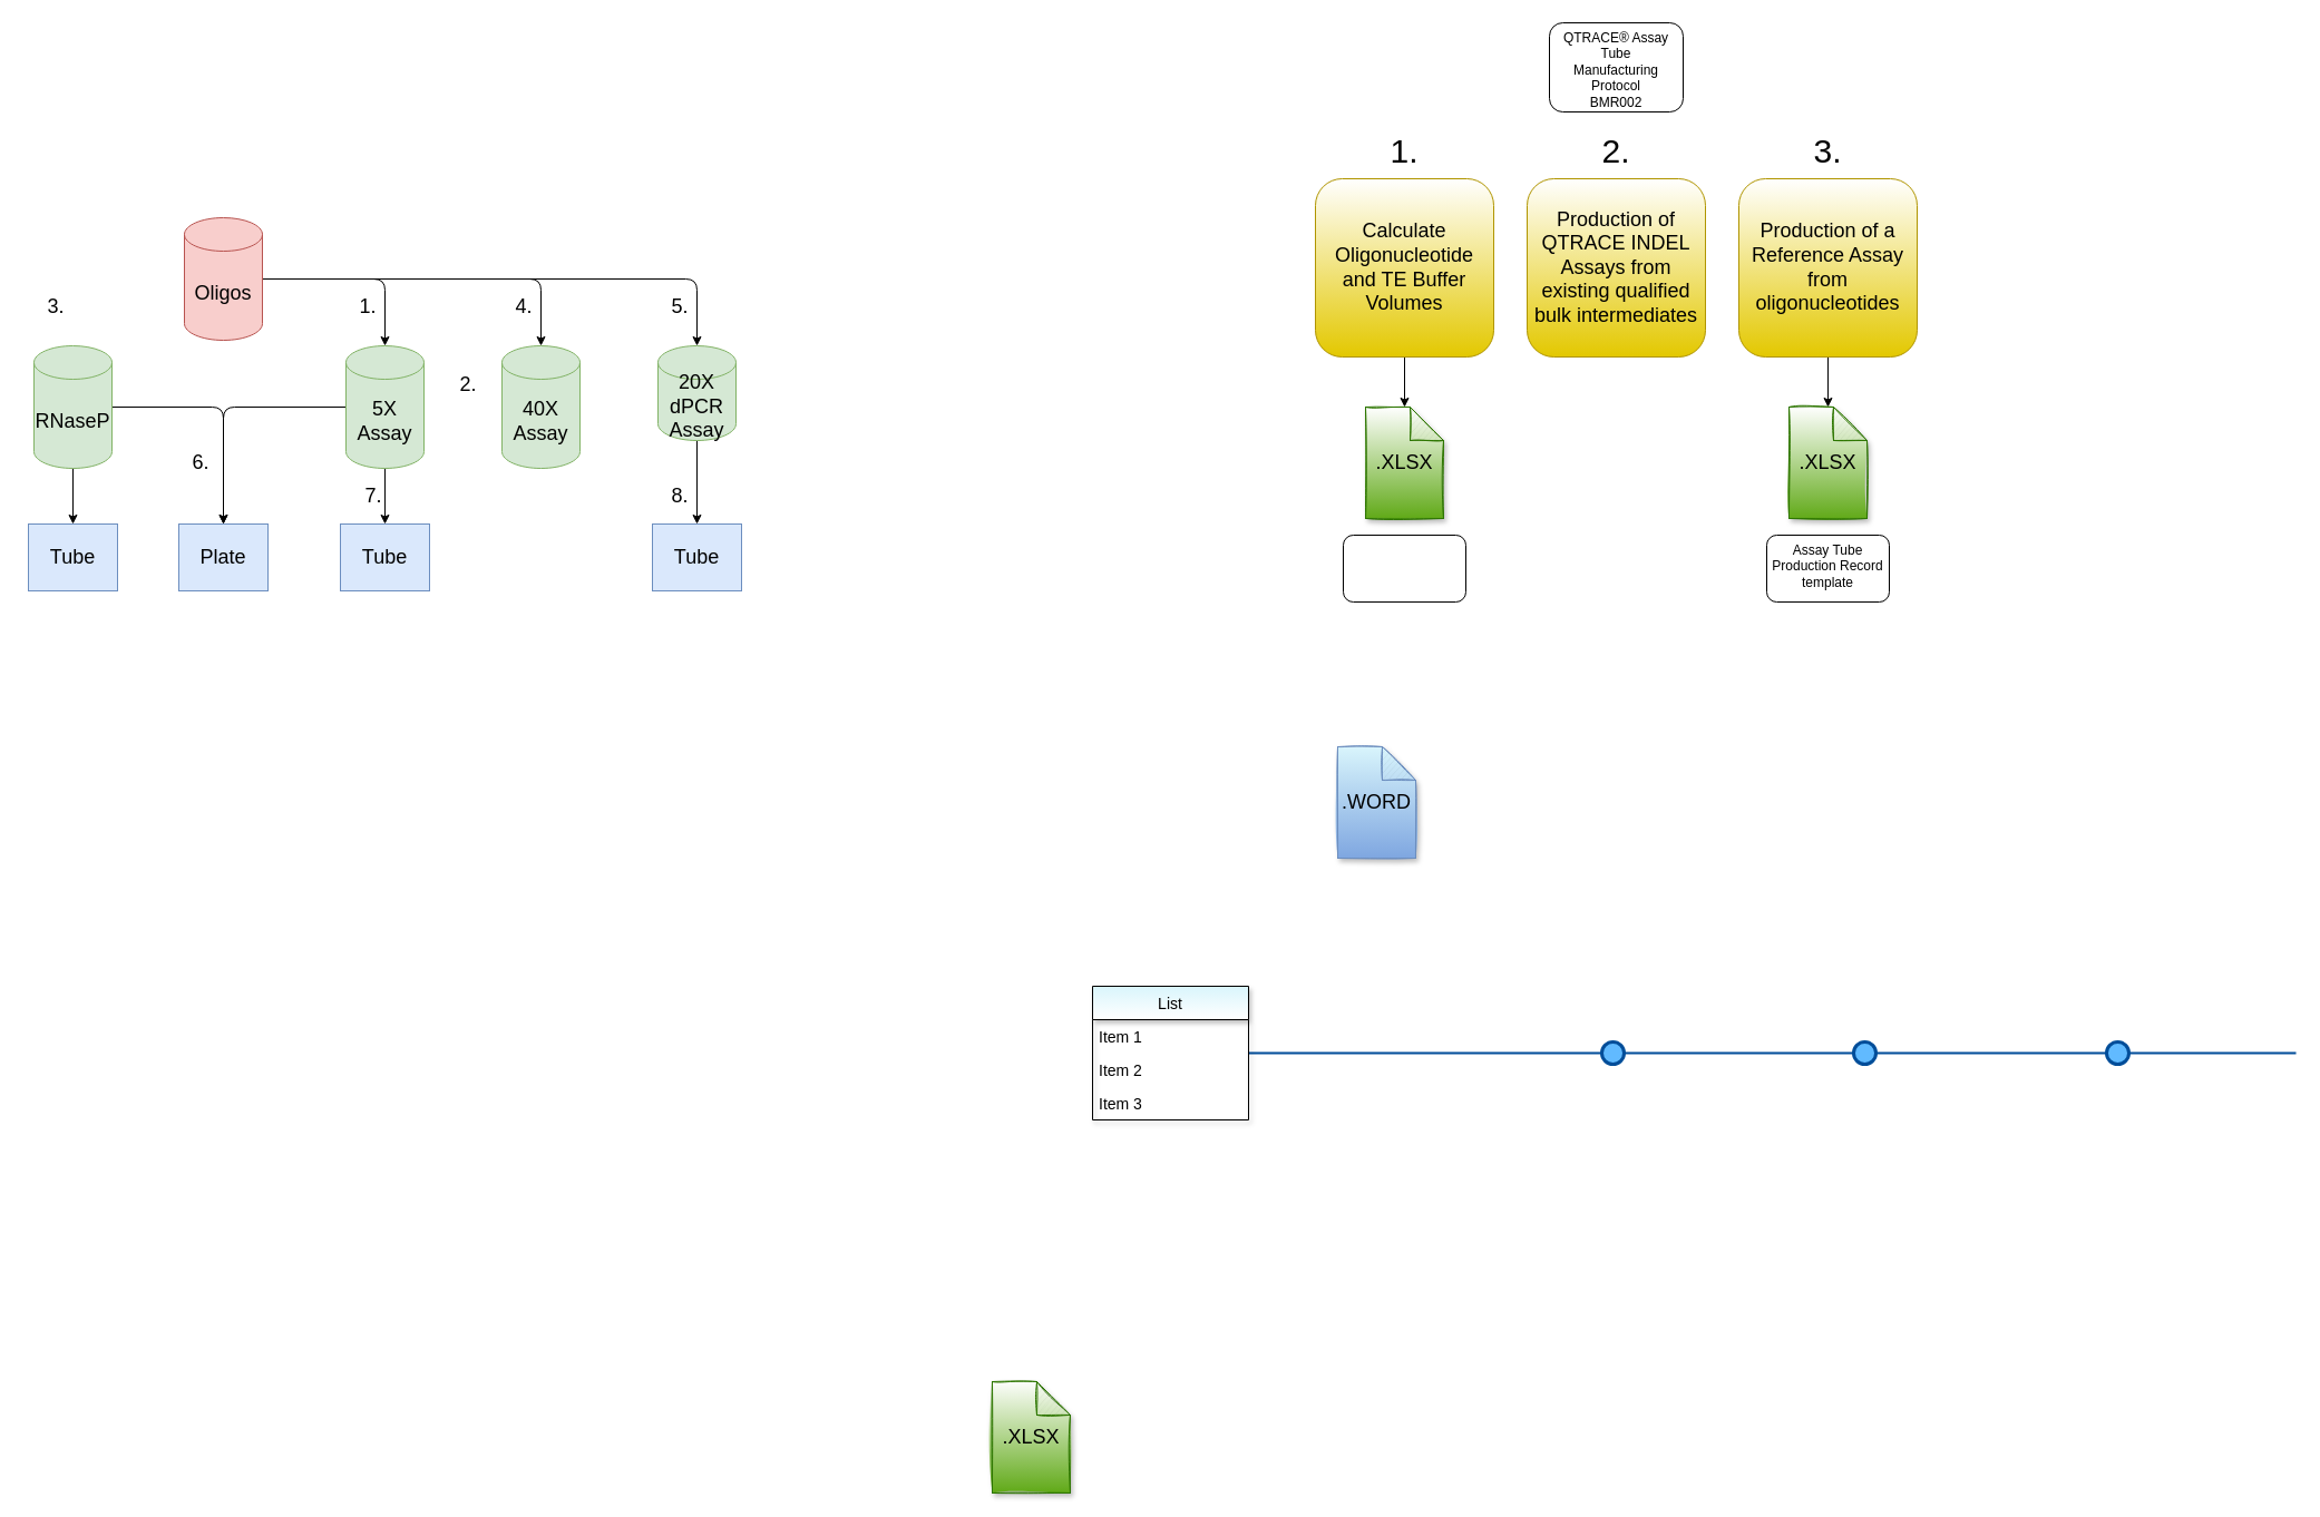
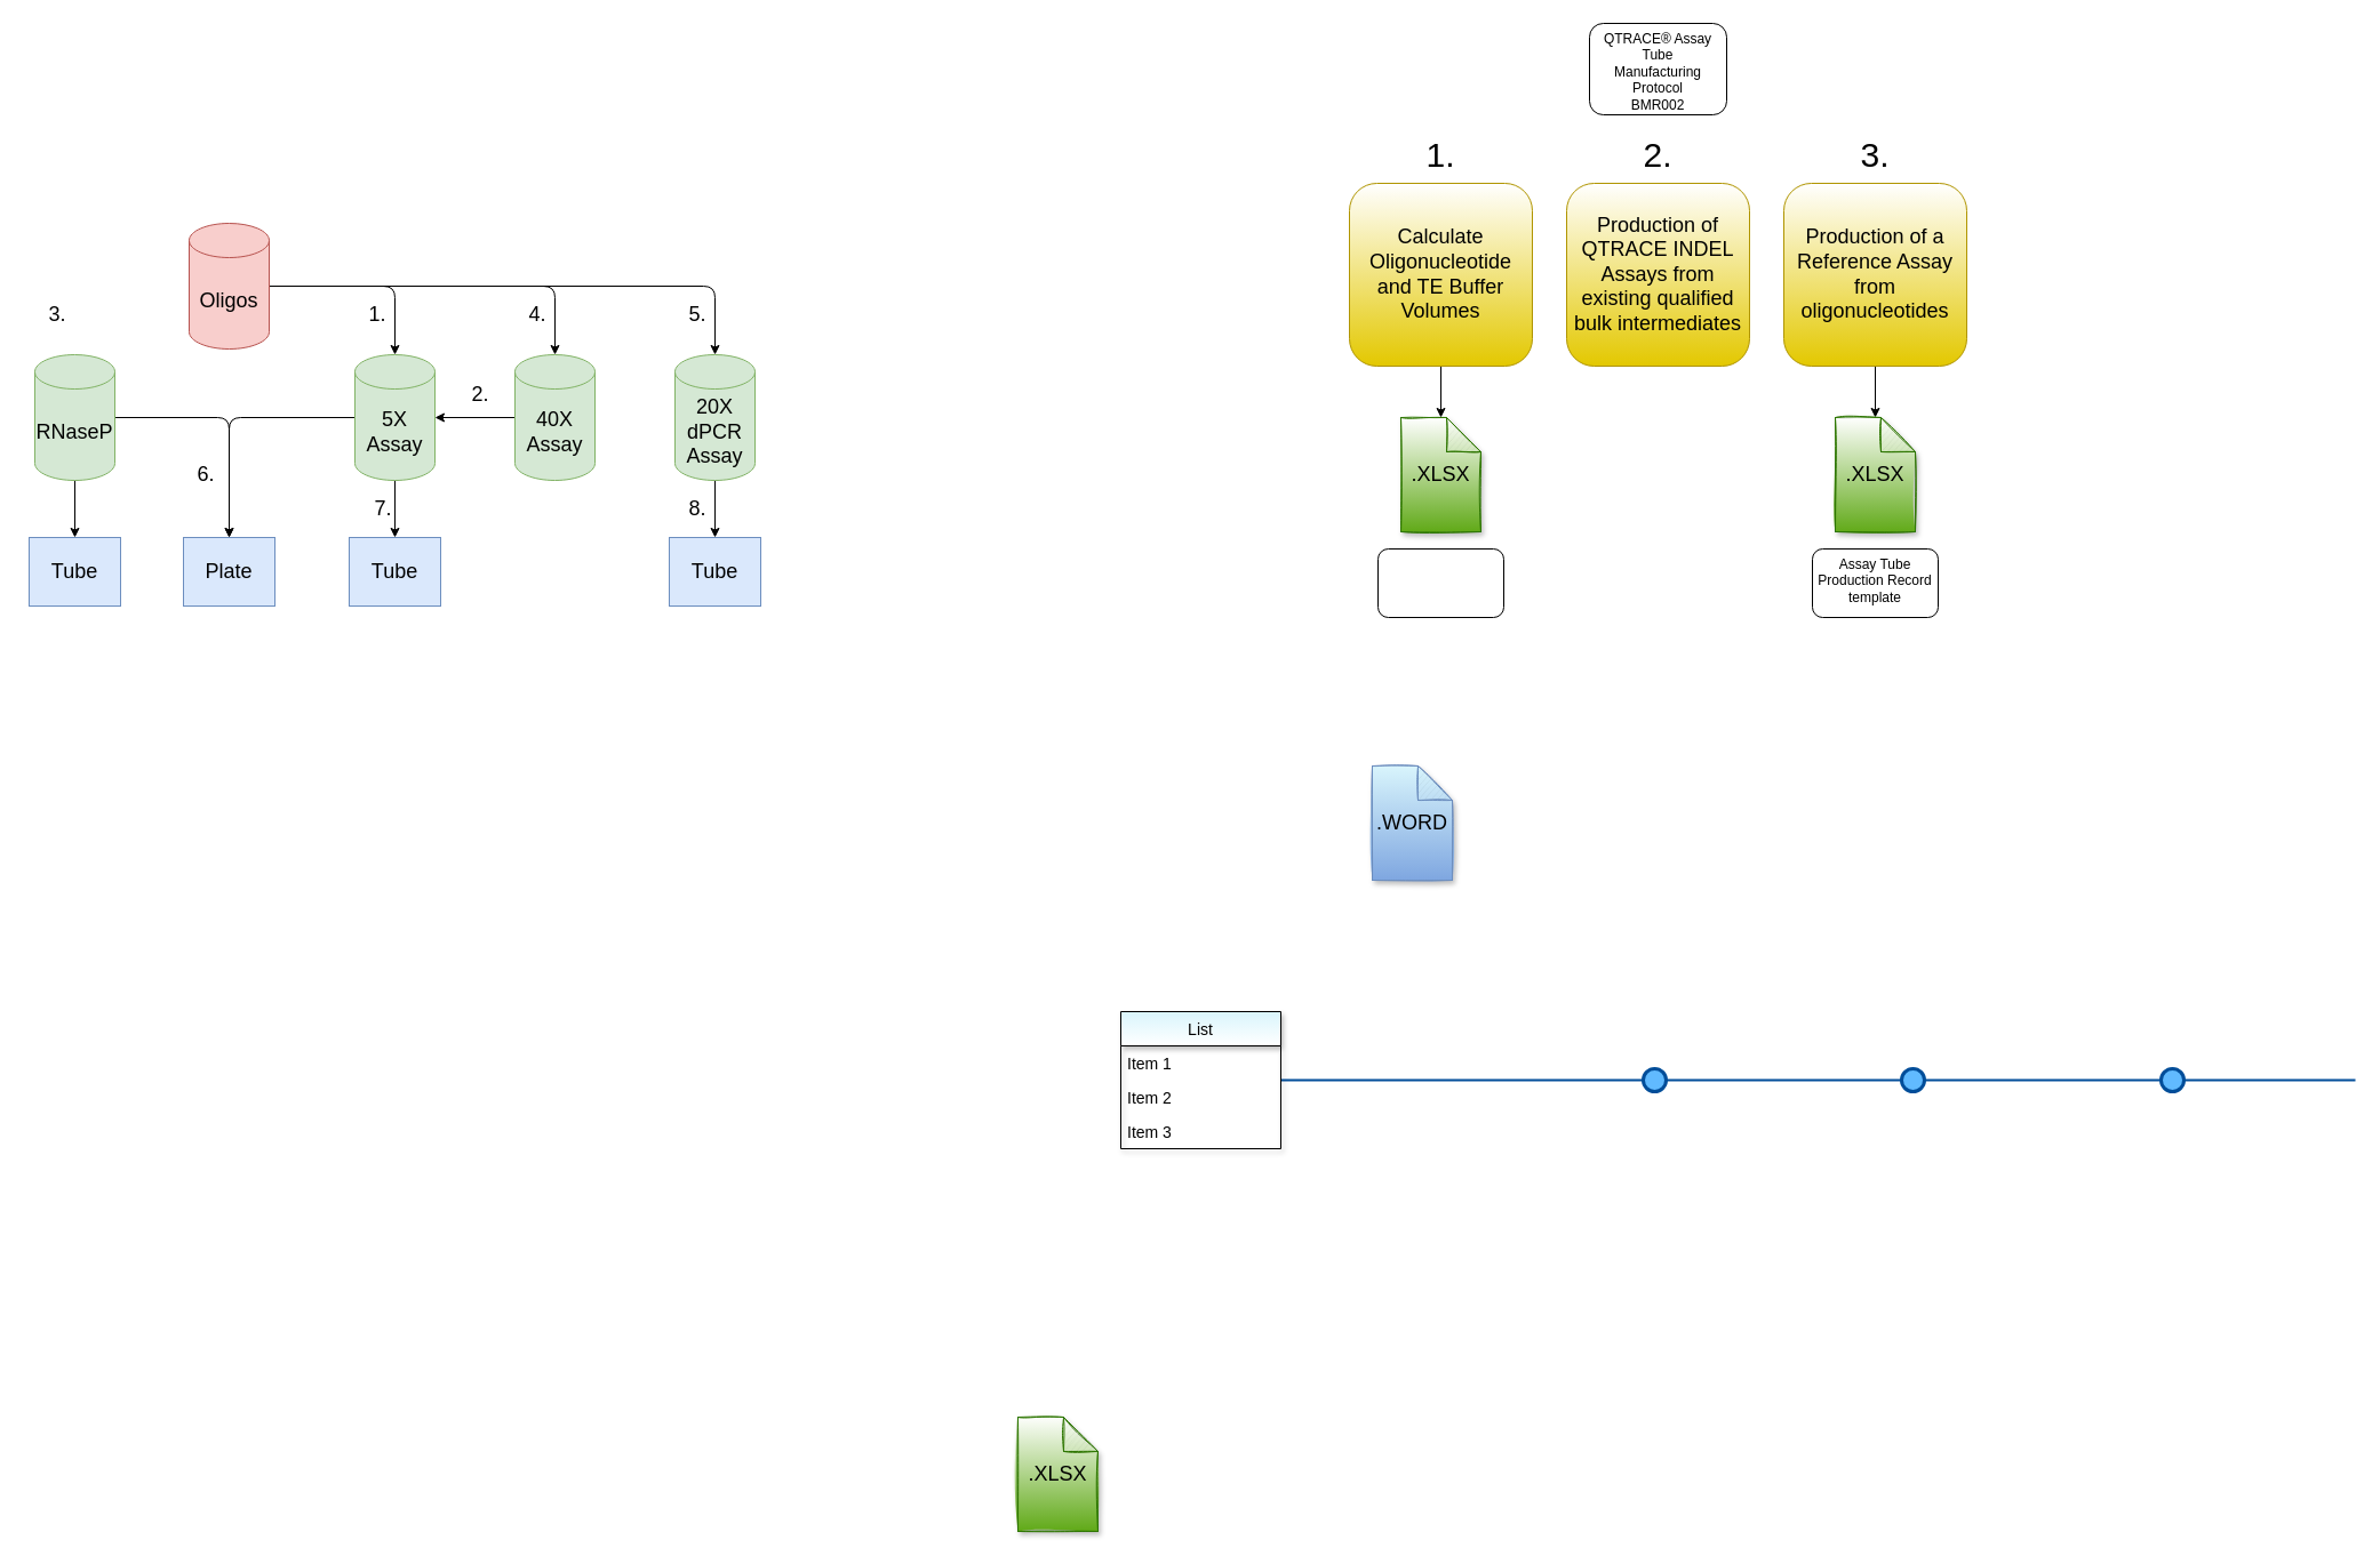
- <mxCell id="31" value="20X dPCR Assay" style="shape=cylinder3;whiteSpace=wrap;html=1;boundedLbl=1;backgroundOutline=1;size=15;rounded=1;shadow=0;glass=0;sketch=0;fontFamily=Helvetica;fontSize=18;strokeColor=#82b366;strokeWidth=1;fillColor=#d5e8d4;gradientDirection=north;" vertex="1" parent="1"><mxGeometry x="590" y="310" width="70" height="85" as="geometry" /></mxCell>
+ <mxCell id="31" value="20X dPCR Assay" style="shape=cylinder3;whiteSpace=wrap;html=1;boundedLbl=1;backgroundOutline=1;size=15;rounded=1;shadow=0;glass=0;sketch=0;fontFamily=Helvetica;fontSize=18;strokeColor=#82b366;strokeWidth=1;fillColor=#d5e8d4;gradientDirection=north;" vertex="1" parent="1"><mxGeometry x="590" y="310" width="70" height="110" as="geometry" /></mxCell>
+ <mxCell id="21" style="edgeStyle=orthogonalEdgeStyle;rounded=1;orthogonalLoop=1;jettySize=auto;html=1;entryX=1;entryY=0.5;entryDx=0;entryDy=0;entryPerimeter=0;fontFamily=Helvetica;fontSize=18;strokeColor=default;" edge="1" parent="1" source="22" target="25"><mxGeometry relative="1" as="geometry" /></mxCell>
